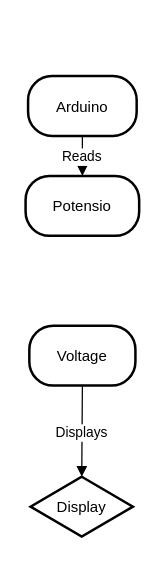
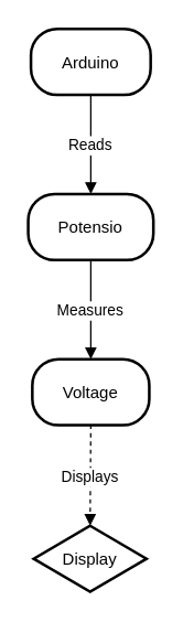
- <mxCell id="2" value="Arduino" style="rounded=1;arcSize=40;strokeWidth=2" vertex="1" parent="1"><mxGeometry x="22" y="60" width="87" height="48" as="geometry" /></mxCell>
+ <mxCell id="2" value="Arduino" style="rounded=1;arcSize=40;strokeWidth=2" vertex="1" parent="1"><mxGeometry x="22" y="20" width="87" height="48" as="geometry" /></mxCell>
+ <mxCell id="7" value="Measures" style="curved=1;startArrow=none;endArrow=block;exitX=0.5;exitY=1.01;entryX=0.5;entryY=0.01;" edge="1" parent="1" source="3" target="4"><mxGeometry relative="1" as="geometry"><Array as="points" /></mxGeometry></mxCell>
- <mxCell id="8" value="Displays" style="curved=1;startArrow=none;endArrow=block;exitX=0.5;exitY=1.01;entryX=0.5;entryY=-0.01;" edge="1" parent="1" source="4" target="5"><mxGeometry relative="1" as="geometry"><Array as="points" /></mxGeometry></mxCell>
+ <mxCell id="8" value="Displays" style="curved=1;startArrow=none;endArrow=block;exitX=0.5;exitY=1.01;entryX=0.5;entryY=-0.01;dashed=1;" edge="1" parent="1" source="4" target="5"><mxGeometry relative="1" as="geometry"><Array as="points" /></mxGeometry></mxCell>
